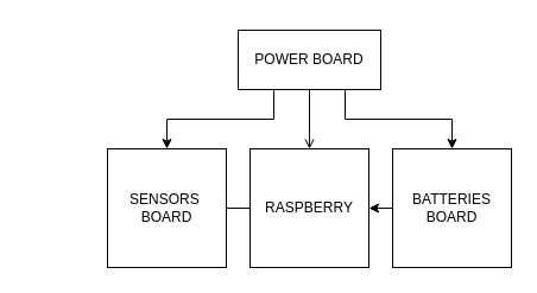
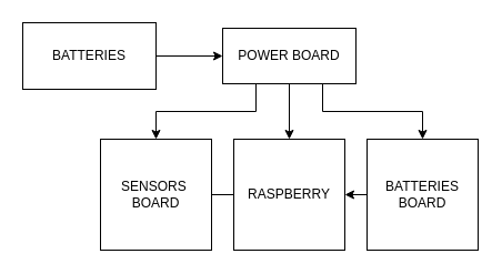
+ <mxCell id="11" value="BATTERIES" style="rounded=0;whiteSpace=wrap;html=1;" vertex="1" parent="1"><mxGeometry x="20" y="20" width="120" height="60" as="geometry" /></mxCell>
+ <mxCell id="10" style="edgeStyle=orthogonalEdgeStyle;rounded=0;orthogonalLoop=1;jettySize=auto;html=1;entryX=0;entryY=0.5;entryDx=0;entryDy=0;" edge="1" parent="1" source="11" target="9"><mxGeometry relative="1" as="geometry" /></mxCell>
- <mxCell id="8" style="edgeStyle=orthogonalEdgeStyle;rounded=0;orthogonalLoop=1;jettySize=auto;html=1;entryX=0.5;entryY=0;entryDx=0;entryDy=0;endArrow=open;" edge="1" parent="1" source="9" target="13"><mxGeometry relative="1" as="geometry" /></mxCell>
+ <mxCell id="8" style="edgeStyle=orthogonalEdgeStyle;rounded=0;orthogonalLoop=1;jettySize=auto;html=1;entryX=0.5;entryY=0;entryDx=0;entryDy=0;" edge="1" parent="1" source="9" target="13"><mxGeometry relative="1" as="geometry" /></mxCell>
